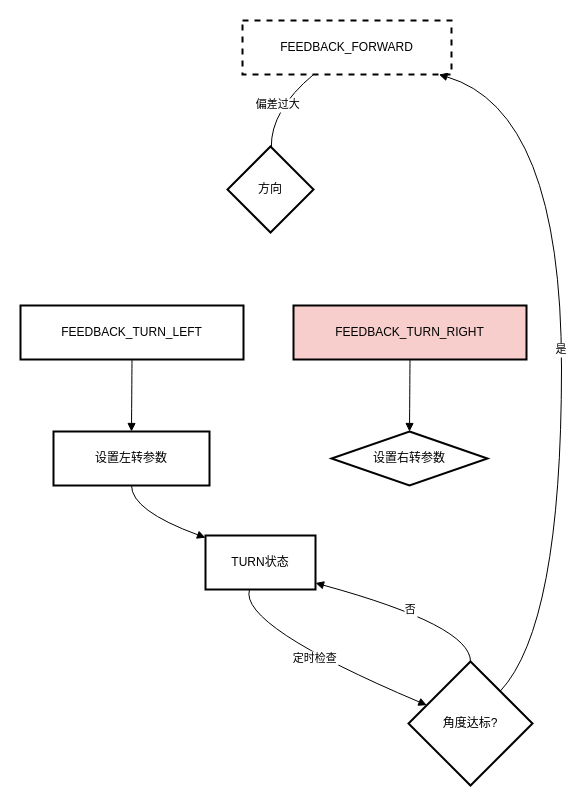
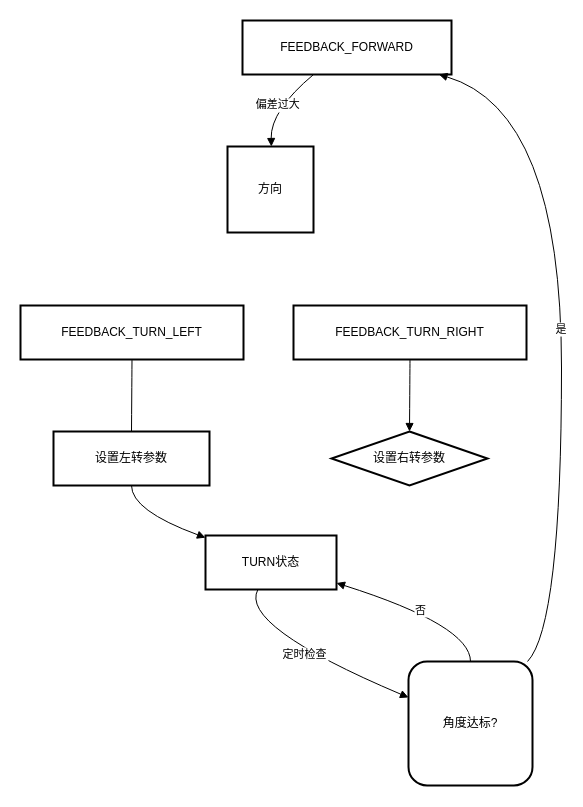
- <mxCell id="2" value="FEEDBACK_FORWARD" style="whiteSpace=wrap;strokeWidth=2;dashed=1;" vertex="1" parent="1"><mxGeometry x="242" y="20" width="209" height="54" as="geometry" /></mxCell>
+ <mxCell id="2" value="FEEDBACK_FORWARD" style="whiteSpace=wrap;strokeWidth=2;" vertex="1" parent="1"><mxGeometry x="242" y="20" width="209" height="54" as="geometry" /></mxCell>
- <mxCell id="10" value="偏差过大" style="curved=1;startArrow=none;endArrow=none;exitX=0.34;exitY=1;entryX=0.51;entryY=0;rounded=0;" edge="1" parent="1" source="2" target="3"><mxGeometry relative="1" as="geometry"><Array as="points"><mxPoint x="270" y="110" /></Array></mxGeometry></mxCell>
+ <mxCell id="10" value="偏差过大" style="curved=1;startArrow=none;endArrow=block;exitX=0.34;exitY=1;entryX=0.51;entryY=0;rounded=0;" edge="1" parent="1" source="2" target="3"><mxGeometry relative="1" as="geometry"><Array as="points"><mxPoint x="270" y="110" /></Array></mxGeometry></mxCell>
- <mxCell id="3" value="方向" style="rhombus;strokeWidth=2;whiteSpace=wrap;" vertex="1" parent="1"><mxGeometry x="227" y="146" width="86" height="86" as="geometry" /></mxCell>
+ <mxCell id="3" value="方向" style="strokeWidth=2;whiteSpace=wrap;rounded=0;" vertex="1" parent="1"><mxGeometry x="227" y="146" width="86" height="86" as="geometry" /></mxCell>
- <mxCell id="5" value="FEEDBACK_TURN_RIGHT" style="whiteSpace=wrap;strokeWidth=2;fillColor=#f8cecc;" vertex="1" parent="1"><mxGeometry x="293" y="305" width="233" height="54" as="geometry" /></mxCell>
+ <mxCell id="5" value="FEEDBACK_TURN_RIGHT" style="whiteSpace=wrap;strokeWidth=2;" vertex="1" parent="1"><mxGeometry x="293" y="305" width="233" height="54" as="geometry" /></mxCell>
- <mxCell id="11" value="" style="curved=1;startArrow=none;endArrow=block;exitX=0.5;exitY=0.99;entryX=0.5;entryY=0;rounded=0;" edge="1" parent="1" source="4" target="6"><mxGeometry relative="1" as="geometry"><Array as="points" /></mxGeometry></mxCell>
+ <mxCell id="11" value="" style="curved=1;startArrow=none;endArrow=none;exitX=0.5;exitY=0.99;entryX=0.5;entryY=0;rounded=0;" edge="1" parent="1" source="4" target="6"><mxGeometry relative="1" as="geometry"><Array as="points" /></mxGeometry></mxCell>
- <mxCell id="7" value="TURN状态" style="whiteSpace=wrap;strokeWidth=2;" vertex="1" parent="1"><mxGeometry x="205" y="535" width="110" height="54" as="geometry" /></mxCell>
+ <mxCell id="7" value="TURN状态" style="whiteSpace=wrap;strokeWidth=2;" vertex="1" parent="1"><mxGeometry x="205" y="535" width="131" height="54" as="geometry" /></mxCell>
- <mxCell id="9" value="角度达标?" style="rhombus;strokeWidth=2;whiteSpace=wrap;" vertex="1" parent="1"><mxGeometry x="408" y="661" width="124" height="124" as="geometry" /></mxCell>
+ <mxCell id="9" value="角度达标?" style="strokeWidth=2;whiteSpace=wrap;rounded=1;" vertex="1" parent="1"><mxGeometry x="408" y="661" width="124" height="124" as="geometry" /></mxCell>
